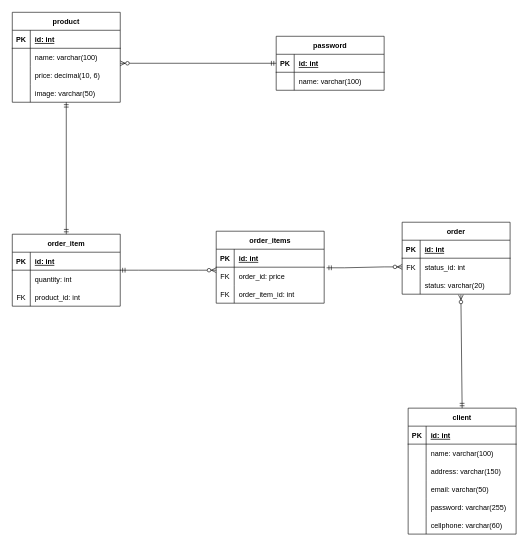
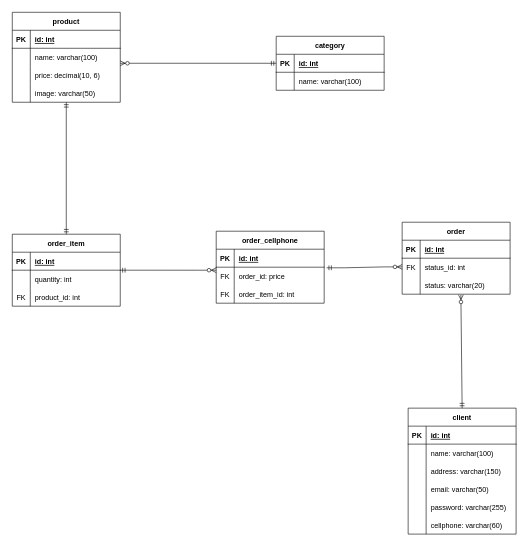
- <mxCell id="15" value="password" style="shape=table;startSize=30;container=1;collapsible=1;childLayout=tableLayout;fixedRows=1;rowLines=0;fontStyle=1;align=center;resizeLast=1;" vertex="1" parent="1"><mxGeometry x="460" y="60" width="180" height="90" as="geometry" /></mxCell>
+ <mxCell id="15" value="category" style="shape=table;startSize=30;container=1;collapsible=1;childLayout=tableLayout;fixedRows=1;rowLines=0;fontStyle=1;align=center;resizeLast=1;" vertex="1" parent="1"><mxGeometry x="460" y="60" width="180" height="90" as="geometry" /></mxCell>
- <mxCell id="44" value="order_items" style="shape=table;startSize=30;container=1;collapsible=1;childLayout=tableLayout;fixedRows=1;rowLines=0;fontStyle=1;align=center;resizeLast=1;" vertex="1" parent="1"><mxGeometry x="360" y="385" width="180" height="120" as="geometry" /></mxCell>
+ <mxCell id="44" value="order_cellphone" style="shape=table;startSize=30;container=1;collapsible=1;childLayout=tableLayout;fixedRows=1;rowLines=0;fontStyle=1;align=center;resizeLast=1;" vertex="1" parent="1"><mxGeometry x="360" y="385" width="180" height="120" as="geometry" /></mxCell>
